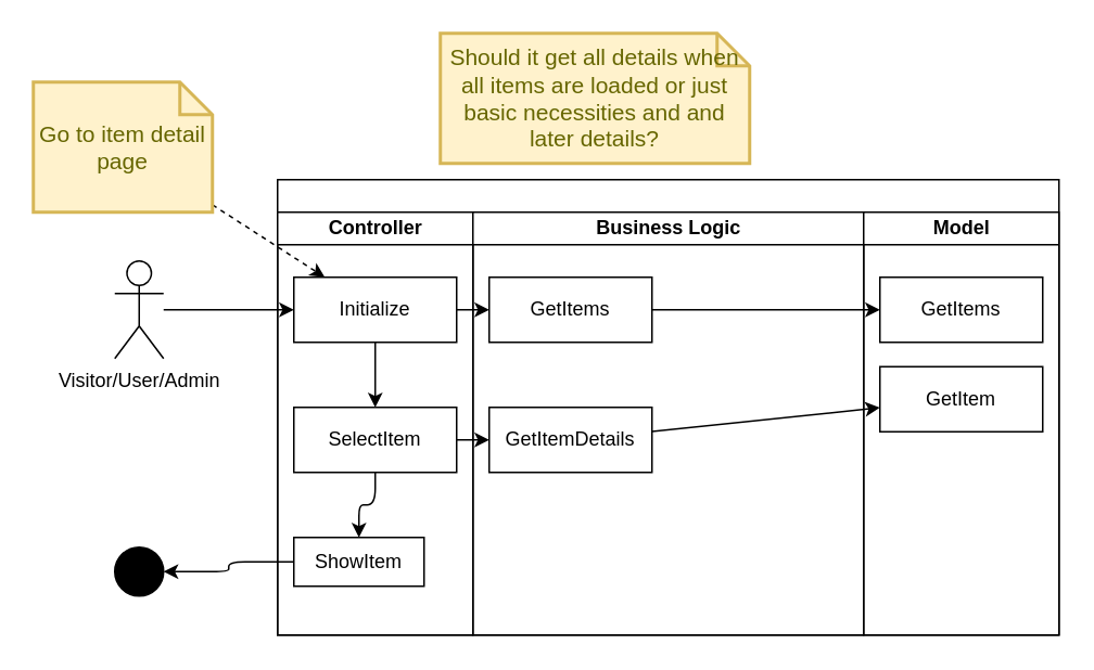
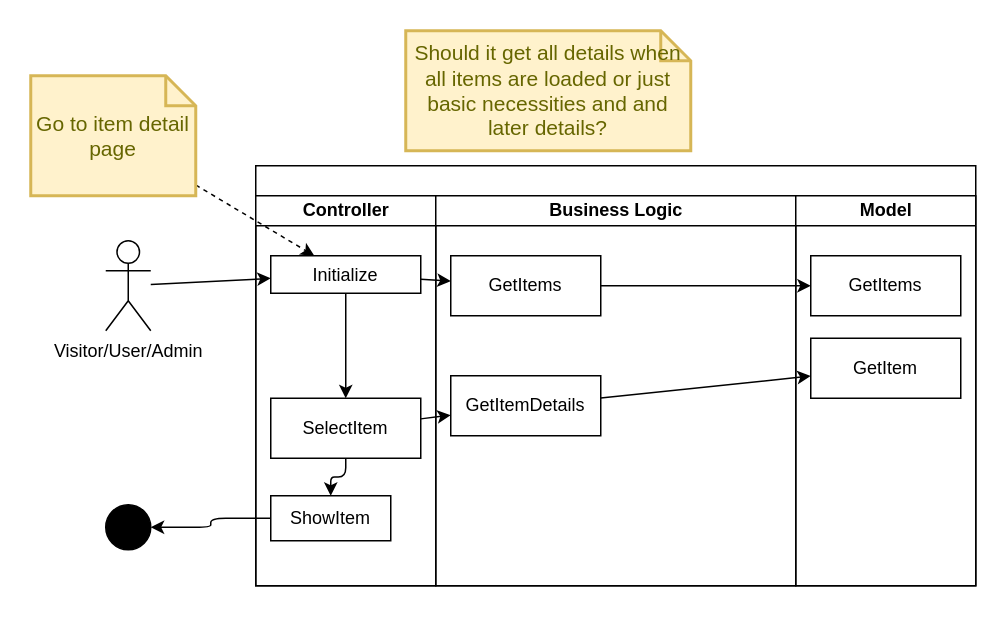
- <mxCell id="5" value="Initialize" style="rounded=0;whiteSpace=wrap;html=1;" parent="3" vertex="1"><mxGeometry x="10" y="40" width="100" height="40" as="geometry" /></mxCell>
+ <mxCell id="5" value="Initialize" style="rounded=0;whiteSpace=wrap;html=1;" parent="3" vertex="1"><mxGeometry x="10" y="40" width="100" height="25" as="geometry" /></mxCell>
- <mxCell id="7" value="SelectItem" style="rounded=0;whiteSpace=wrap;html=1;" parent="3" vertex="1"><mxGeometry x="10.0" y="120" width="100" height="40" as="geometry" /></mxCell>
+ <mxCell id="7" value="SelectItem" style="rounded=0;whiteSpace=wrap;html=1;" parent="3" vertex="1"><mxGeometry x="10.0" y="135" width="100" height="40" as="geometry" /></mxCell>
